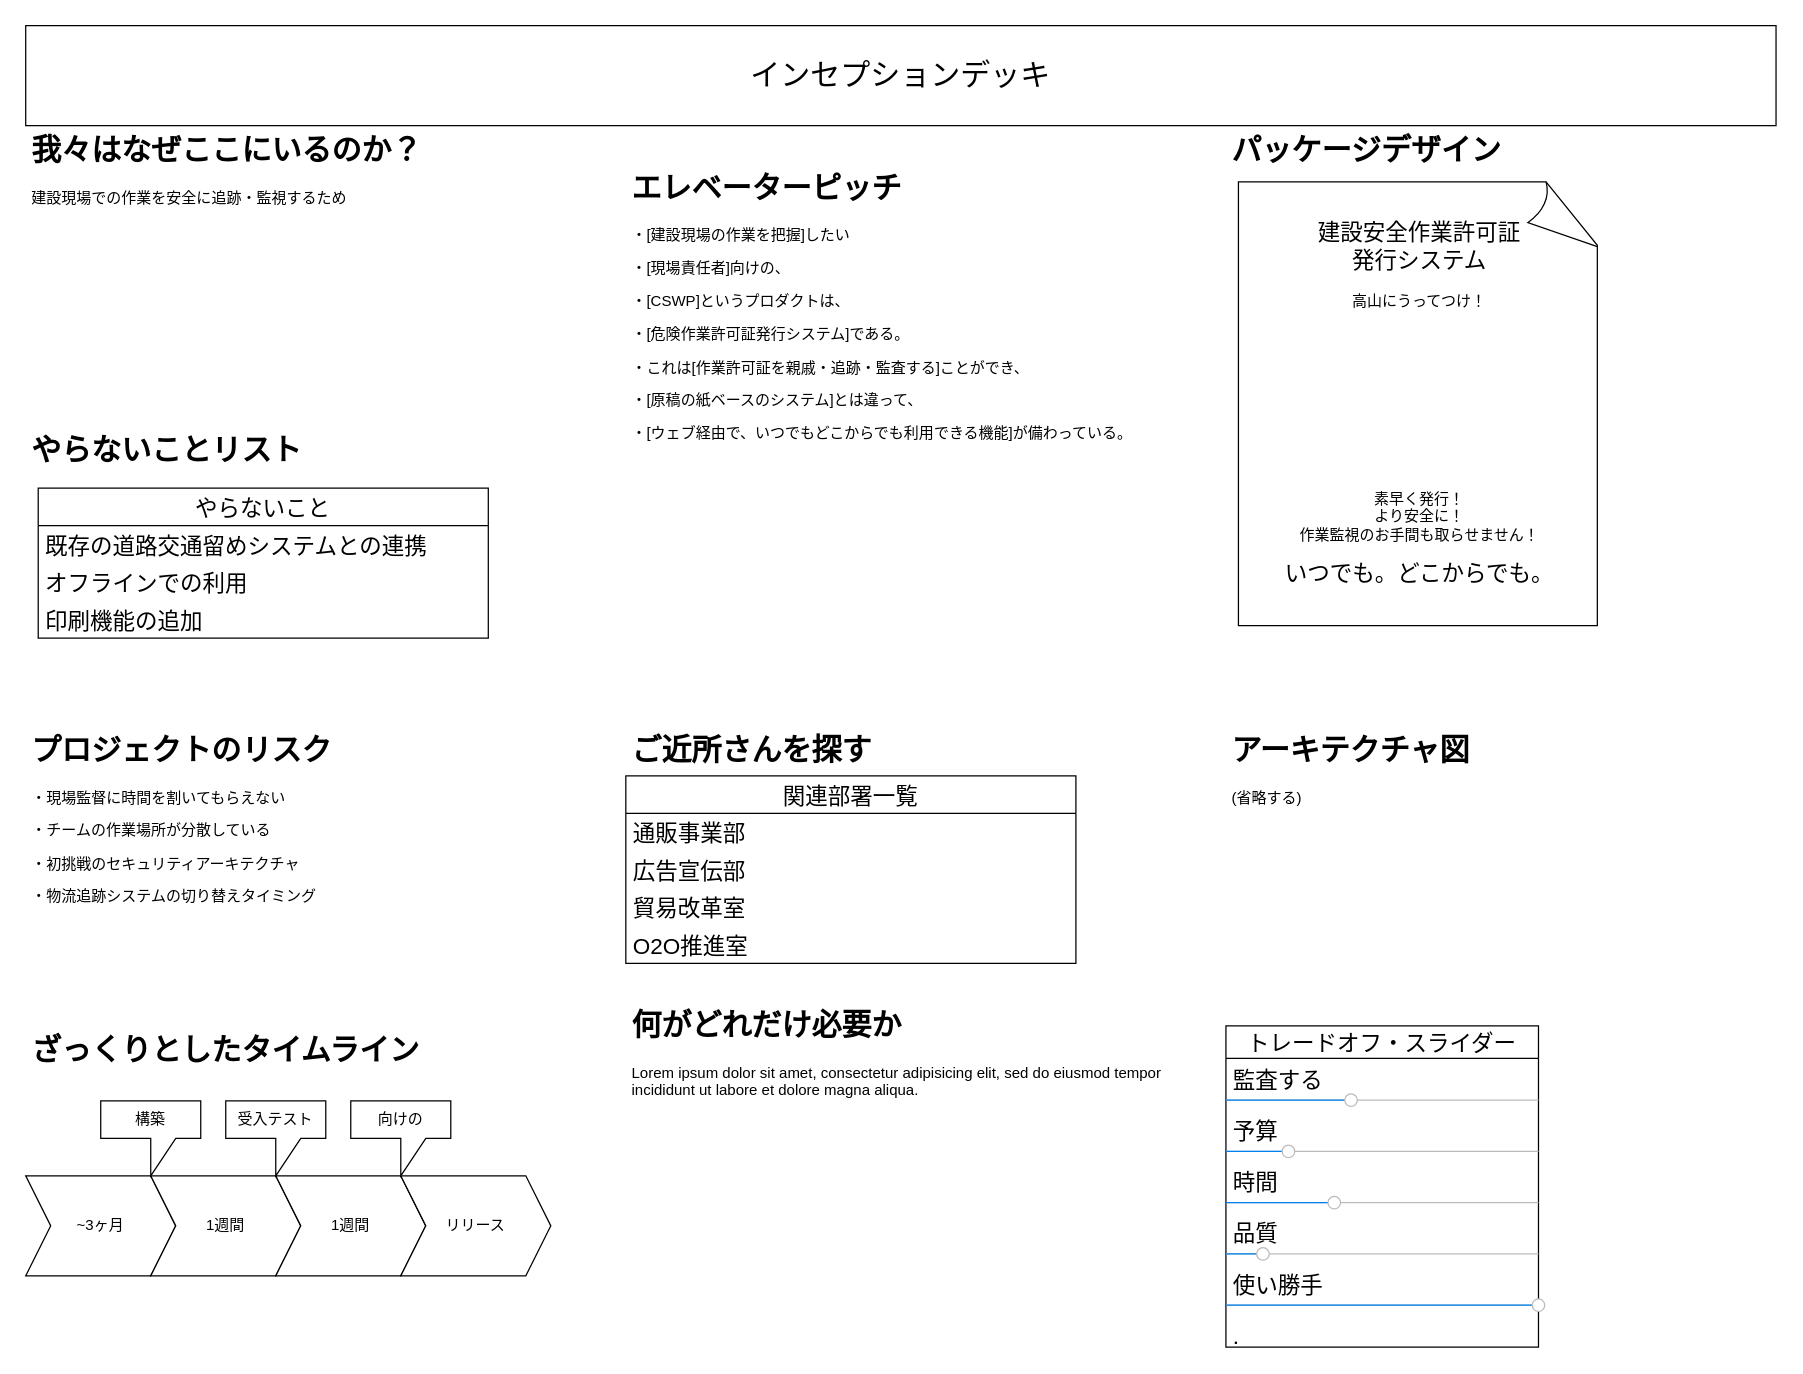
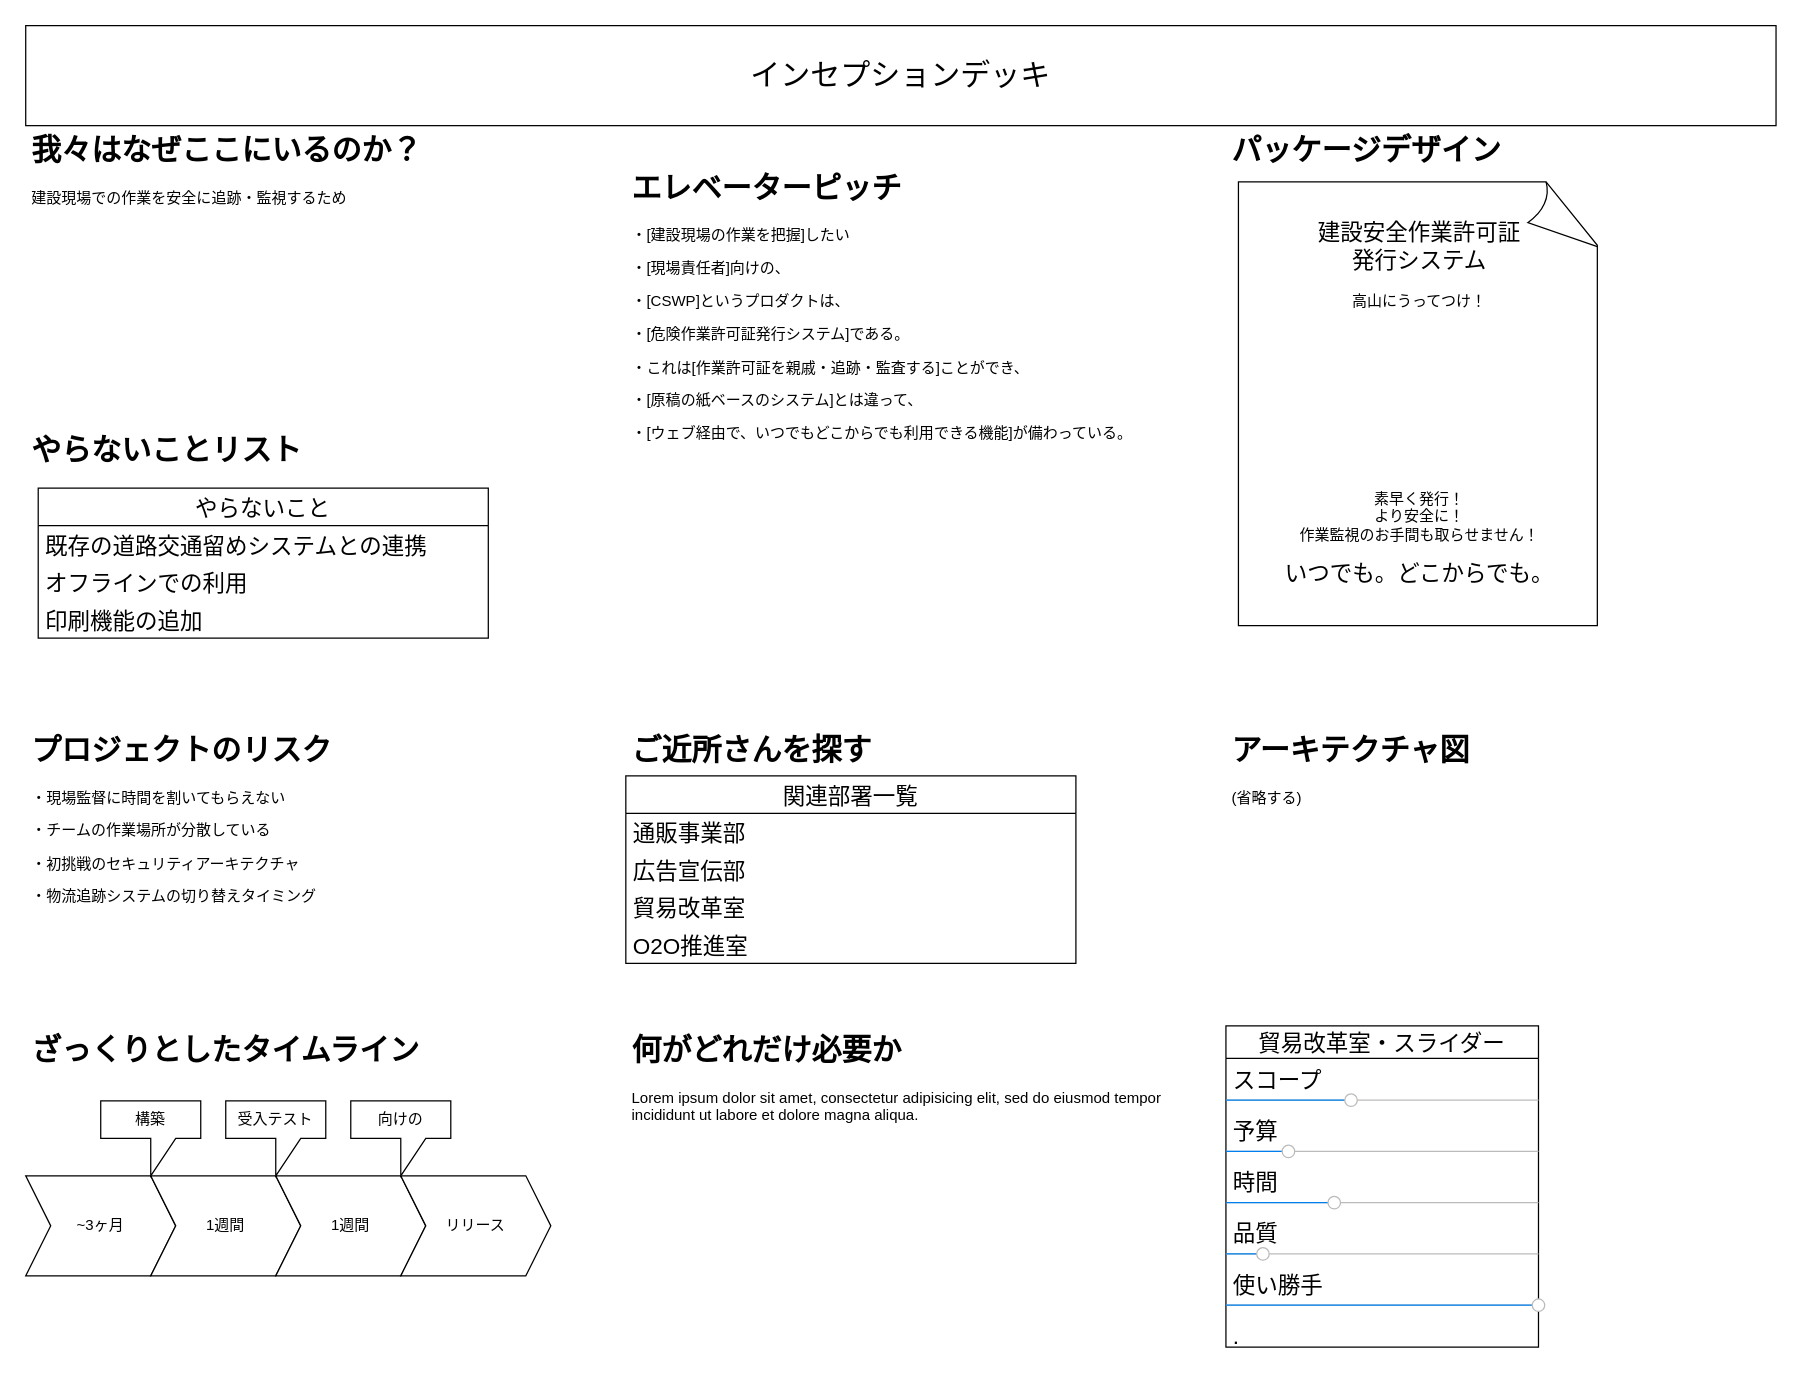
- <mxCell id="22" value="トレードオフ・スライダー" style="swimlane;fontStyle=0;childLayout=stackLayout;horizontal=1;startSize=26;fillColor=none;horizontalStack=0;resizeParent=1;resizeParentMax=0;resizeLast=0;collapsible=1;marginBottom=0;fontSize=18;" parent="1" vertex="1"><mxGeometry x="980" y="820" width="250" height="257" as="geometry" /></mxCell>
+ <mxCell id="22" value="貿易改革室・スライダー" style="swimlane;fontStyle=0;childLayout=stackLayout;horizontal=1;startSize=26;fillColor=none;horizontalStack=0;resizeParent=1;resizeParentMax=0;resizeLast=0;collapsible=1;marginBottom=0;fontSize=18;" parent="1" vertex="1"><mxGeometry x="980" y="820" width="250" height="257" as="geometry" /></mxCell>
- <mxCell id="23" value="監査する" style="text;strokeColor=none;fillColor=none;align=left;verticalAlign=top;spacingLeft=4;spacingRight=4;overflow=hidden;rotatable=0;points=[[0,0.5],[1,0.5]];portConstraint=eastwest;fontSize=18;" parent="22" vertex="1"><mxGeometry y="26" width="250" height="26" as="geometry" /></mxCell>
+ <mxCell id="23" value="スコープ" style="text;strokeColor=none;fillColor=none;align=left;verticalAlign=top;spacingLeft=4;spacingRight=4;overflow=hidden;rotatable=0;points=[[0,0.5],[1,0.5]];portConstraint=eastwest;fontSize=18;" parent="22" vertex="1"><mxGeometry y="26" width="250" height="26" as="geometry" /></mxCell>
- <mxCell id="7" value="&lt;h1&gt;何がどれだけ必要か&lt;/h1&gt;&lt;p&gt;Lorem ipsum dolor sit amet, consectetur adipisicing elit, sed do eiusmod tempor incididunt ut labore et dolore magna aliqua.&lt;/p&gt;" style="text;html=1;strokeColor=none;fillColor=none;spacing=5;spacingTop=-20;whiteSpace=wrap;overflow=hidden;rounded=0;" parent="1" vertex="1"><mxGeometry x="500" y="800" width="440" height="200" as="geometry" /></mxCell>
+ <mxCell id="7" value="&lt;h1&gt;何がどれだけ必要か&lt;/h1&gt;&lt;p&gt;Lorem ipsum dolor sit amet, consectetur adipisicing elit, sed do eiusmod tempor incididunt ut labore et dolore magna aliqua.&lt;/p&gt;" style="text;html=1;strokeColor=none;fillColor=none;spacing=5;spacingTop=-20;whiteSpace=wrap;overflow=hidden;rounded=0;" parent="1" vertex="1"><mxGeometry x="500" y="820" width="440" height="200" as="geometry" /></mxCell>
